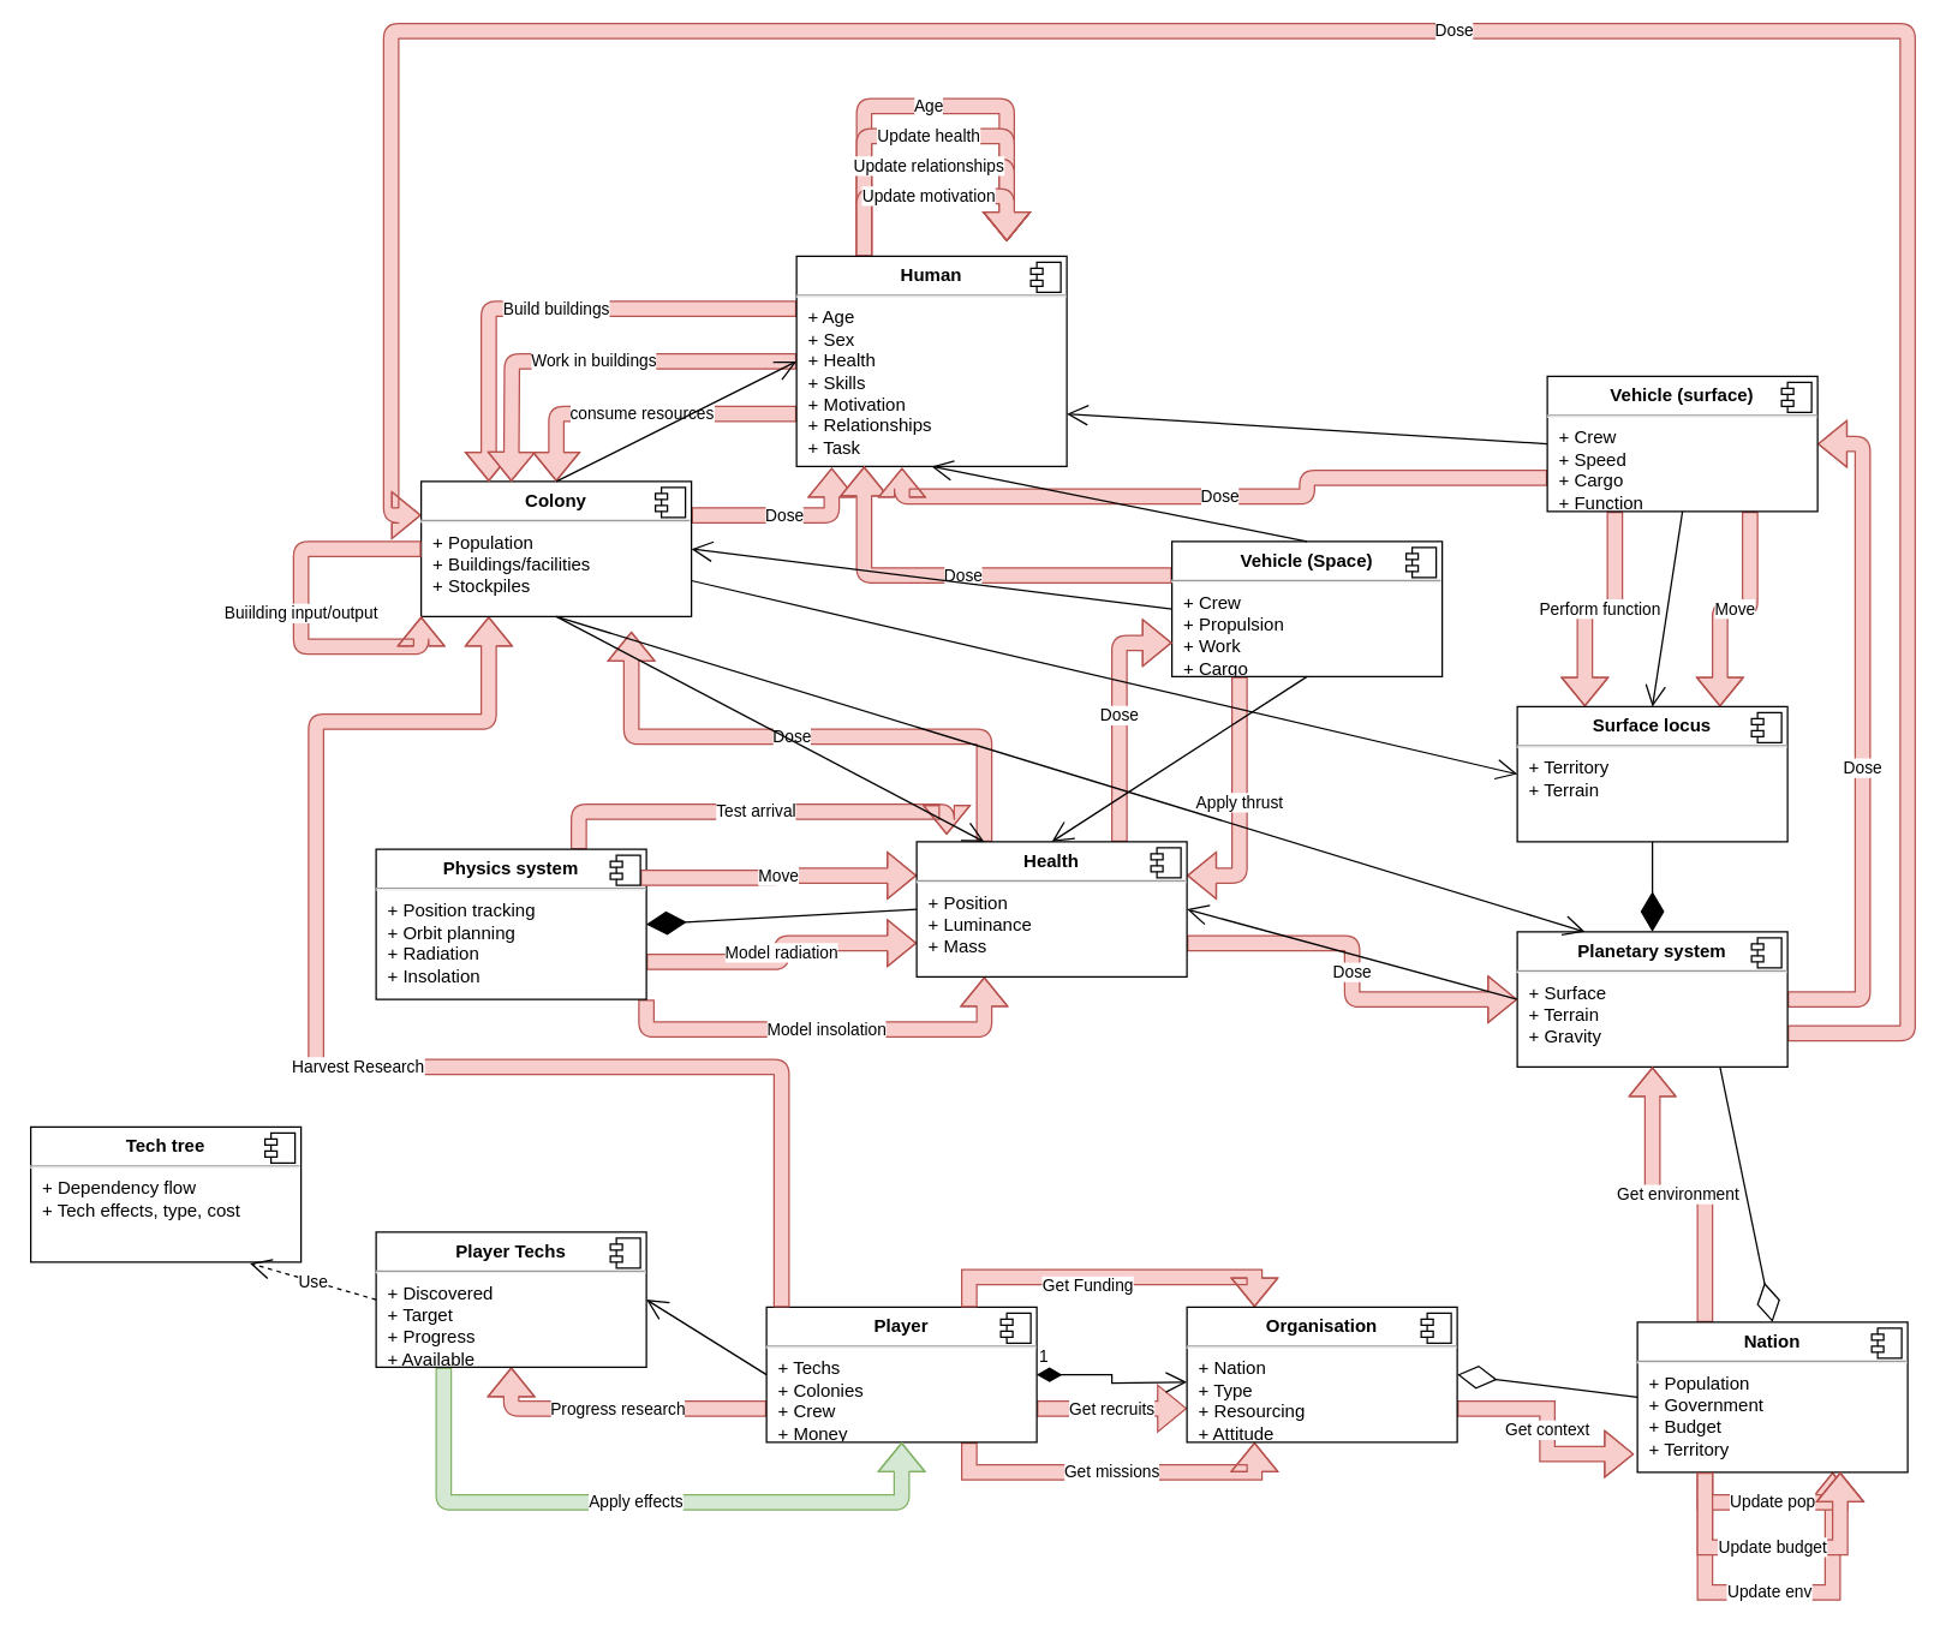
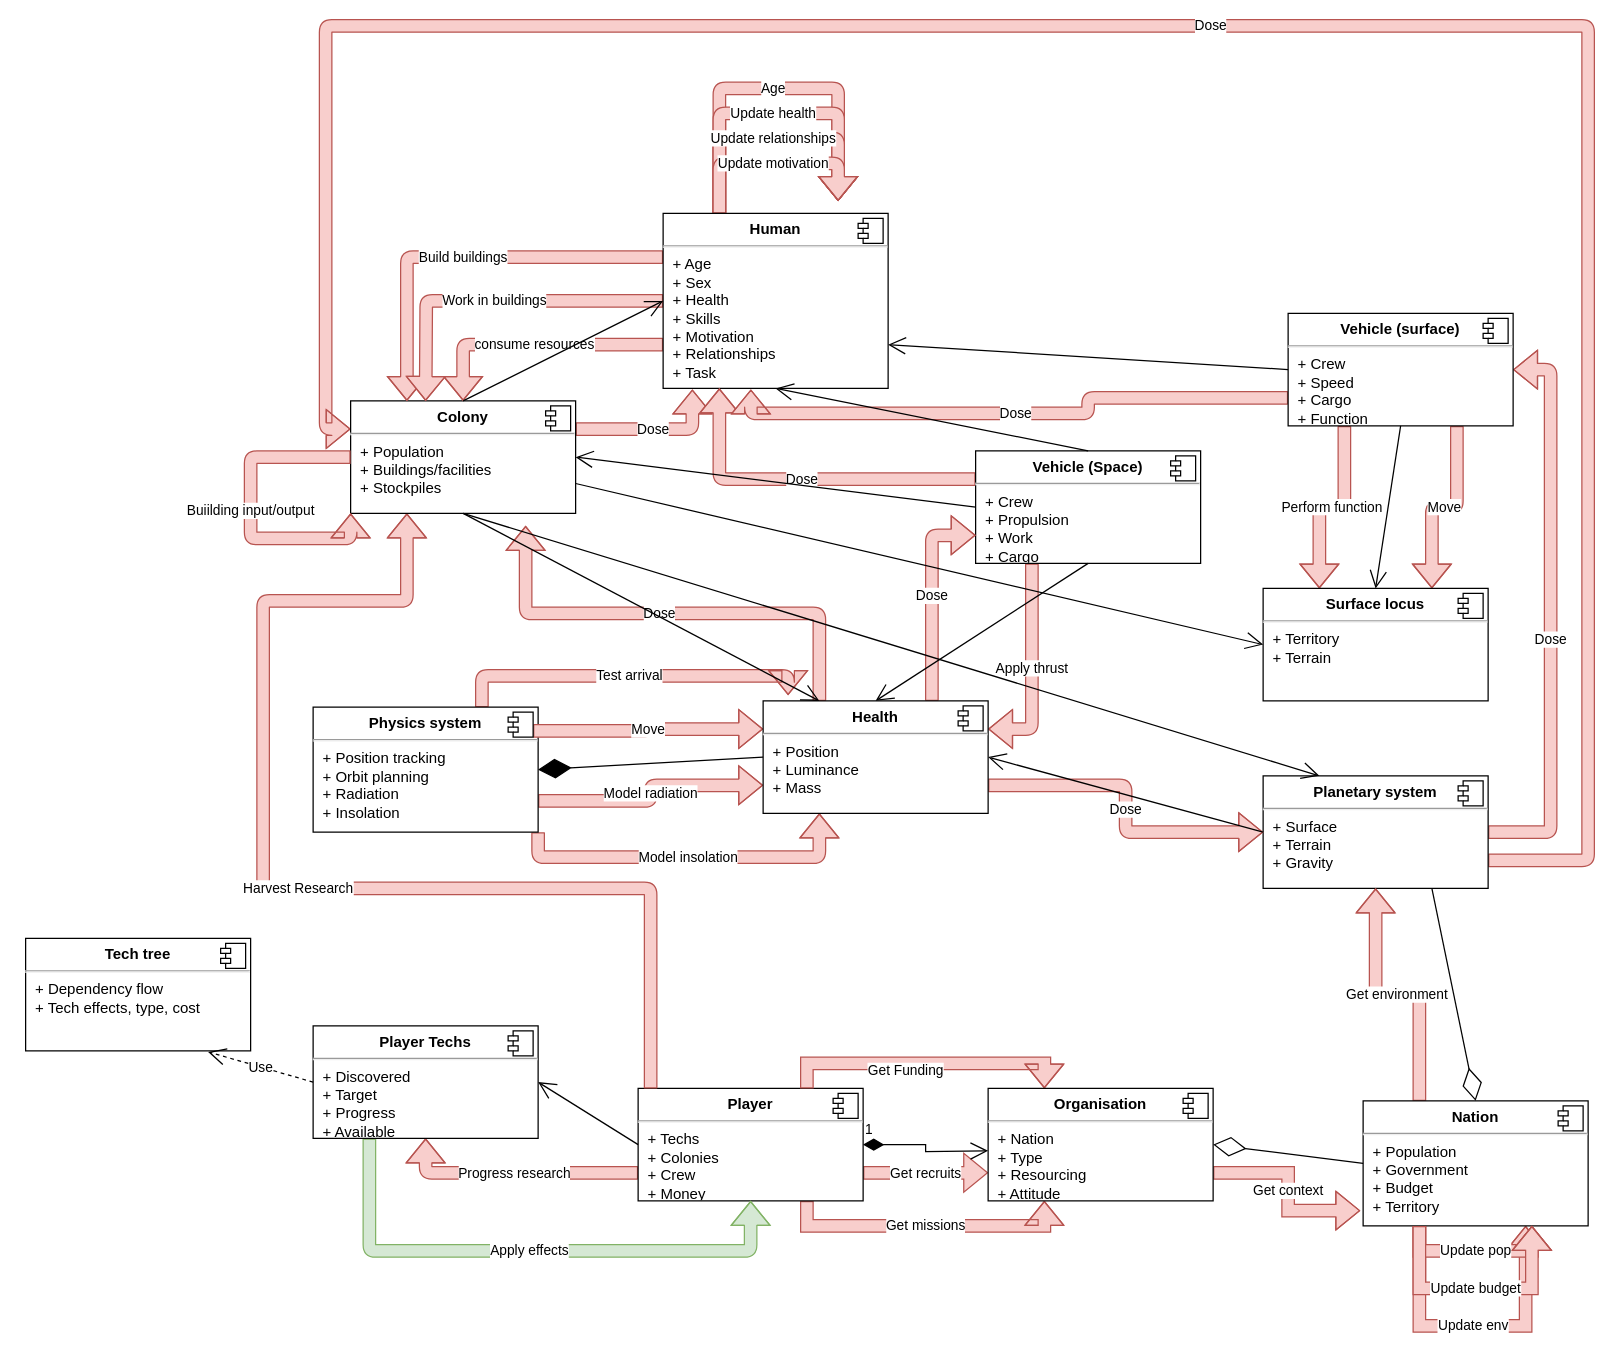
- <mxCell id="77" value="" style="endArrow=diamondThin;endFill=1;endSize=24;html=1;entryX=0.5;entryY=0;entryDx=0;entryDy=0;exitX=0.5;exitY=1;exitDx=0;exitDy=0;" parent="1" source="73" target="22" edge="1"><mxGeometry width="160" relative="1" as="geometry"><mxPoint x="880" y="740" as="sourcePoint" /><mxPoint x="1040" y="740" as="targetPoint" /></mxGeometry></mxCell>
